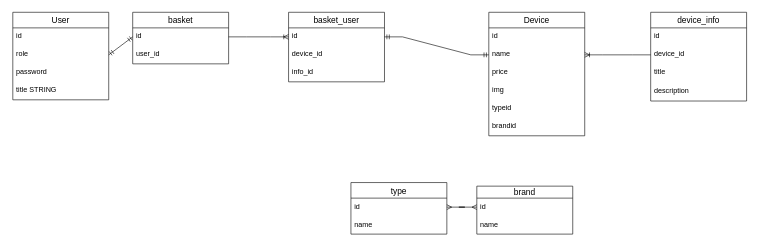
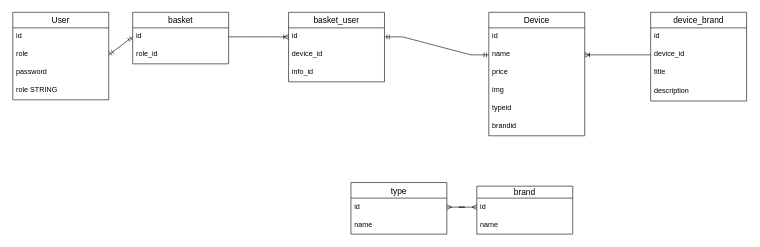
- <mxCell id="25" value="device_info" style="swimlane;fontStyle=0;childLayout=stackLayout;horizontal=1;startSize=26;horizontalStack=0;resizeParent=1;resizeParentMax=0;resizeLast=0;collapsible=1;marginBottom=0;align=center;fontSize=14;" parent="1" vertex="1"><mxGeometry x="1084" y="20" width="160" height="148" as="geometry"><mxRectangle x="630" y="30" width="100" height="26" as="alternateBounds" /></mxGeometry></mxCell>
+ <mxCell id="25" value="device_brand" style="swimlane;fontStyle=0;childLayout=stackLayout;horizontal=1;startSize=26;horizontalStack=0;resizeParent=1;resizeParentMax=0;resizeLast=0;collapsible=1;marginBottom=0;align=center;fontSize=14;" parent="1" vertex="1"><mxGeometry x="1084" y="20" width="160" height="148" as="geometry"><mxRectangle x="630" y="30" width="100" height="26" as="alternateBounds" /></mxGeometry></mxCell>
- <mxCell id="9" value="user_id" style="text;strokeColor=none;fillColor=none;spacingLeft=4;spacingRight=4;overflow=hidden;rotatable=0;points=[[0,0.5],[1,0.5]];portConstraint=eastwest;fontSize=12;" parent="7" vertex="1"><mxGeometry y="56" width="160" height="30" as="geometry" /></mxCell>
+ <mxCell id="9" value="role_id" style="text;strokeColor=none;fillColor=none;spacingLeft=4;spacingRight=4;overflow=hidden;rotatable=0;points=[[0,0.5],[1,0.5]];portConstraint=eastwest;fontSize=12;" parent="7" vertex="1"><mxGeometry y="56" width="160" height="30" as="geometry" /></mxCell>
- <mxCell id="6" value="title STRING" style="text;strokeColor=none;fillColor=none;spacingLeft=4;spacingRight=4;overflow=hidden;rotatable=0;points=[[0,0.5],[1,0.5]];portConstraint=eastwest;fontSize=12;" parent="2" vertex="1"><mxGeometry y="116" width="160" height="30" as="geometry" /></mxCell>
+ <mxCell id="6" value="role STRING" style="text;strokeColor=none;fillColor=none;spacingLeft=4;spacingRight=4;overflow=hidden;rotatable=0;points=[[0,0.5],[1,0.5]];portConstraint=eastwest;fontSize=12;" parent="2" vertex="1"><mxGeometry y="116" width="160" height="30" as="geometry" /></mxCell>
